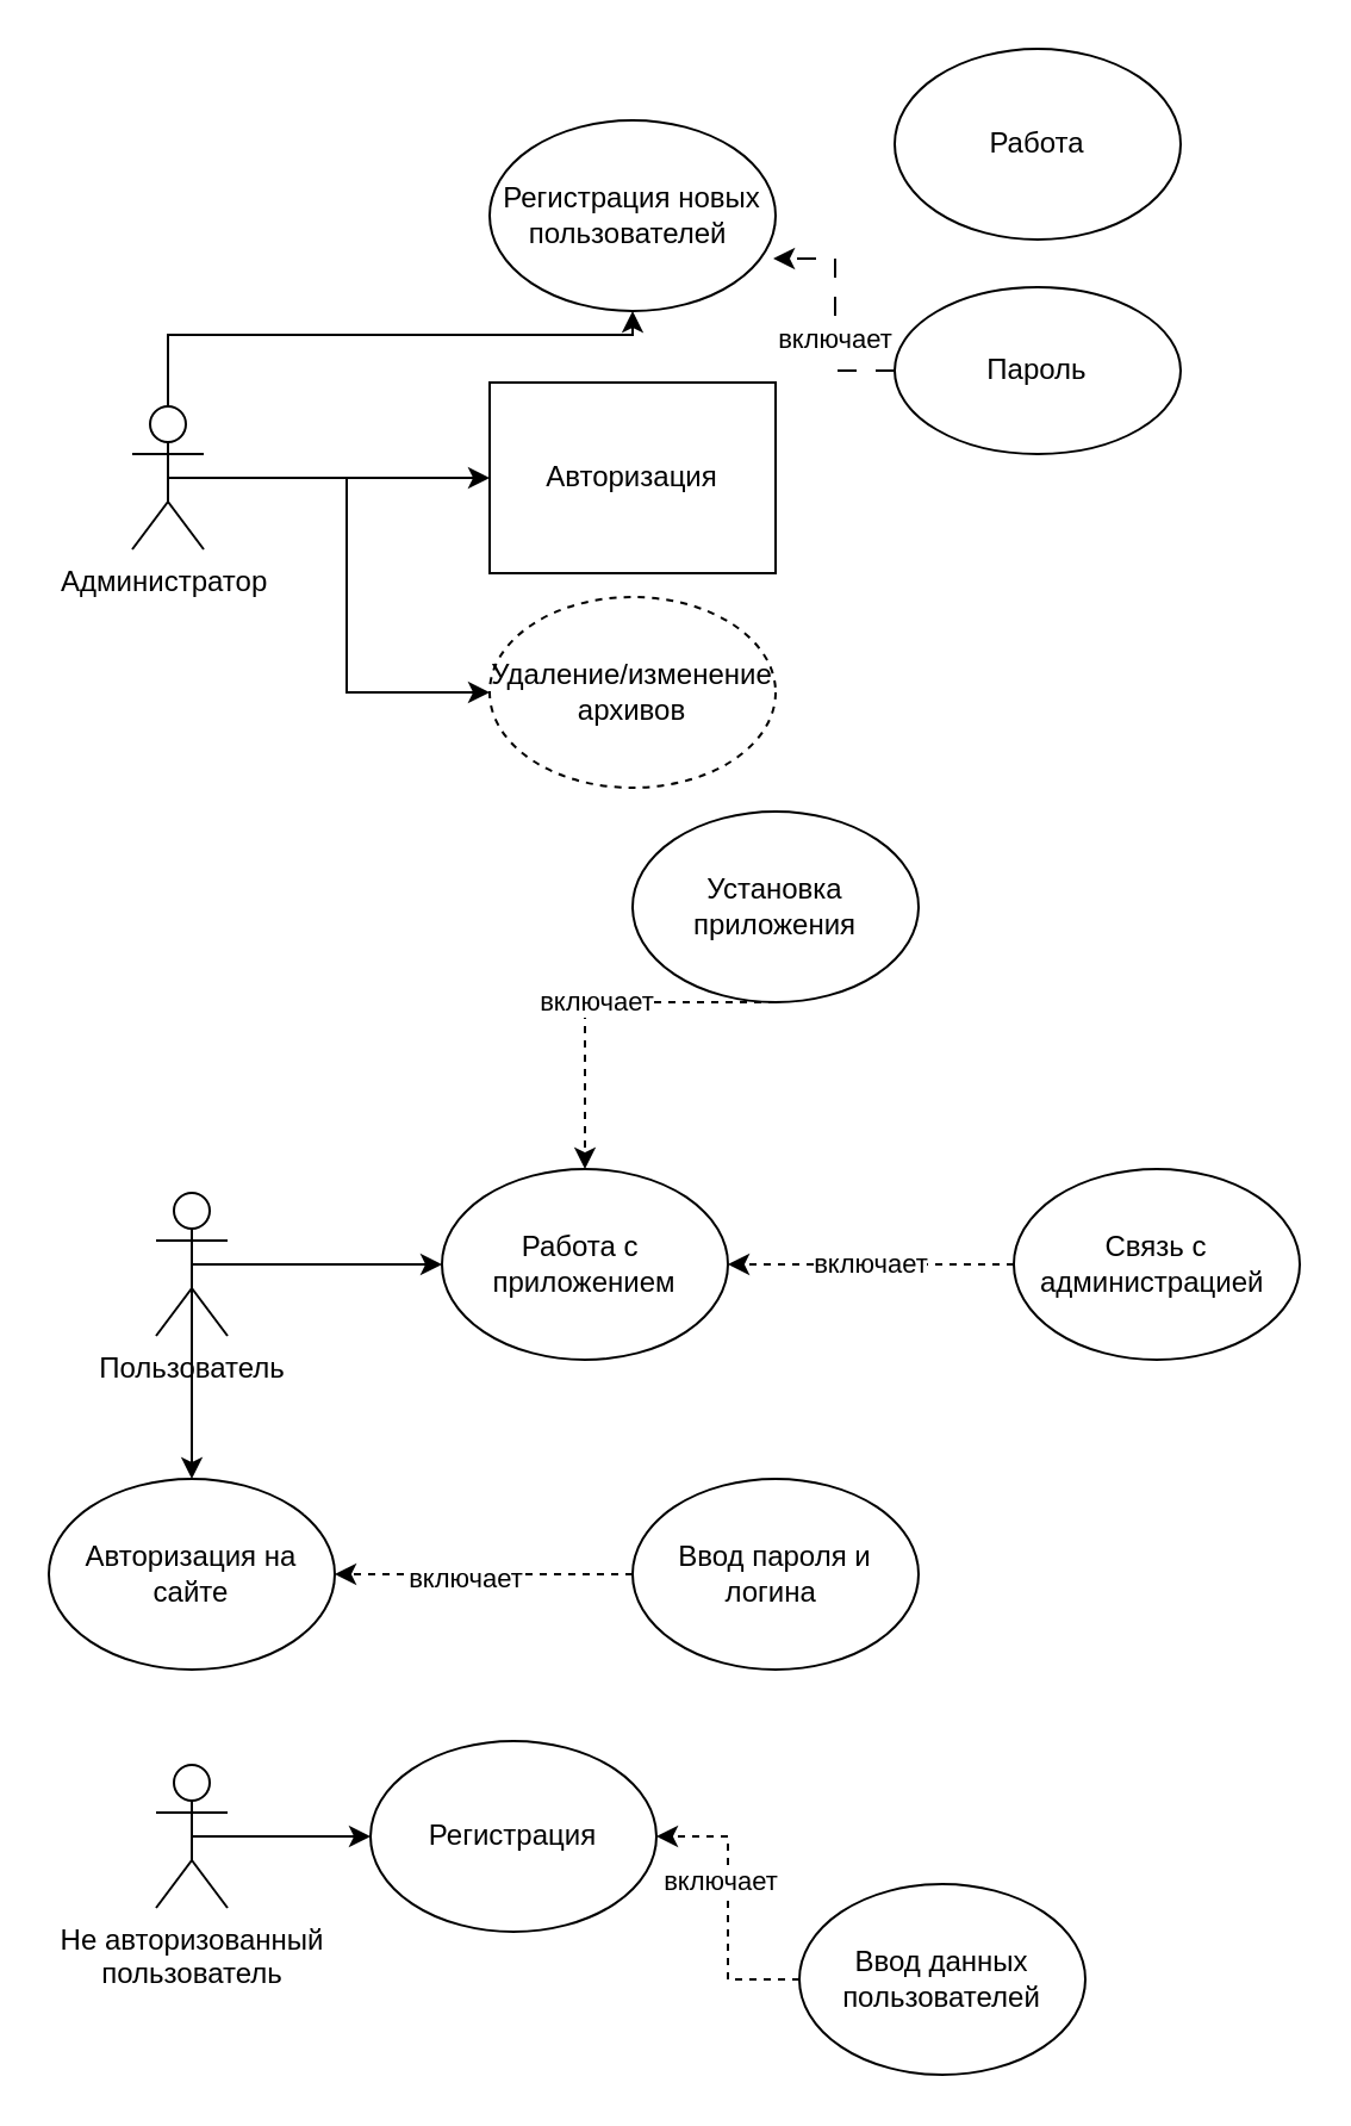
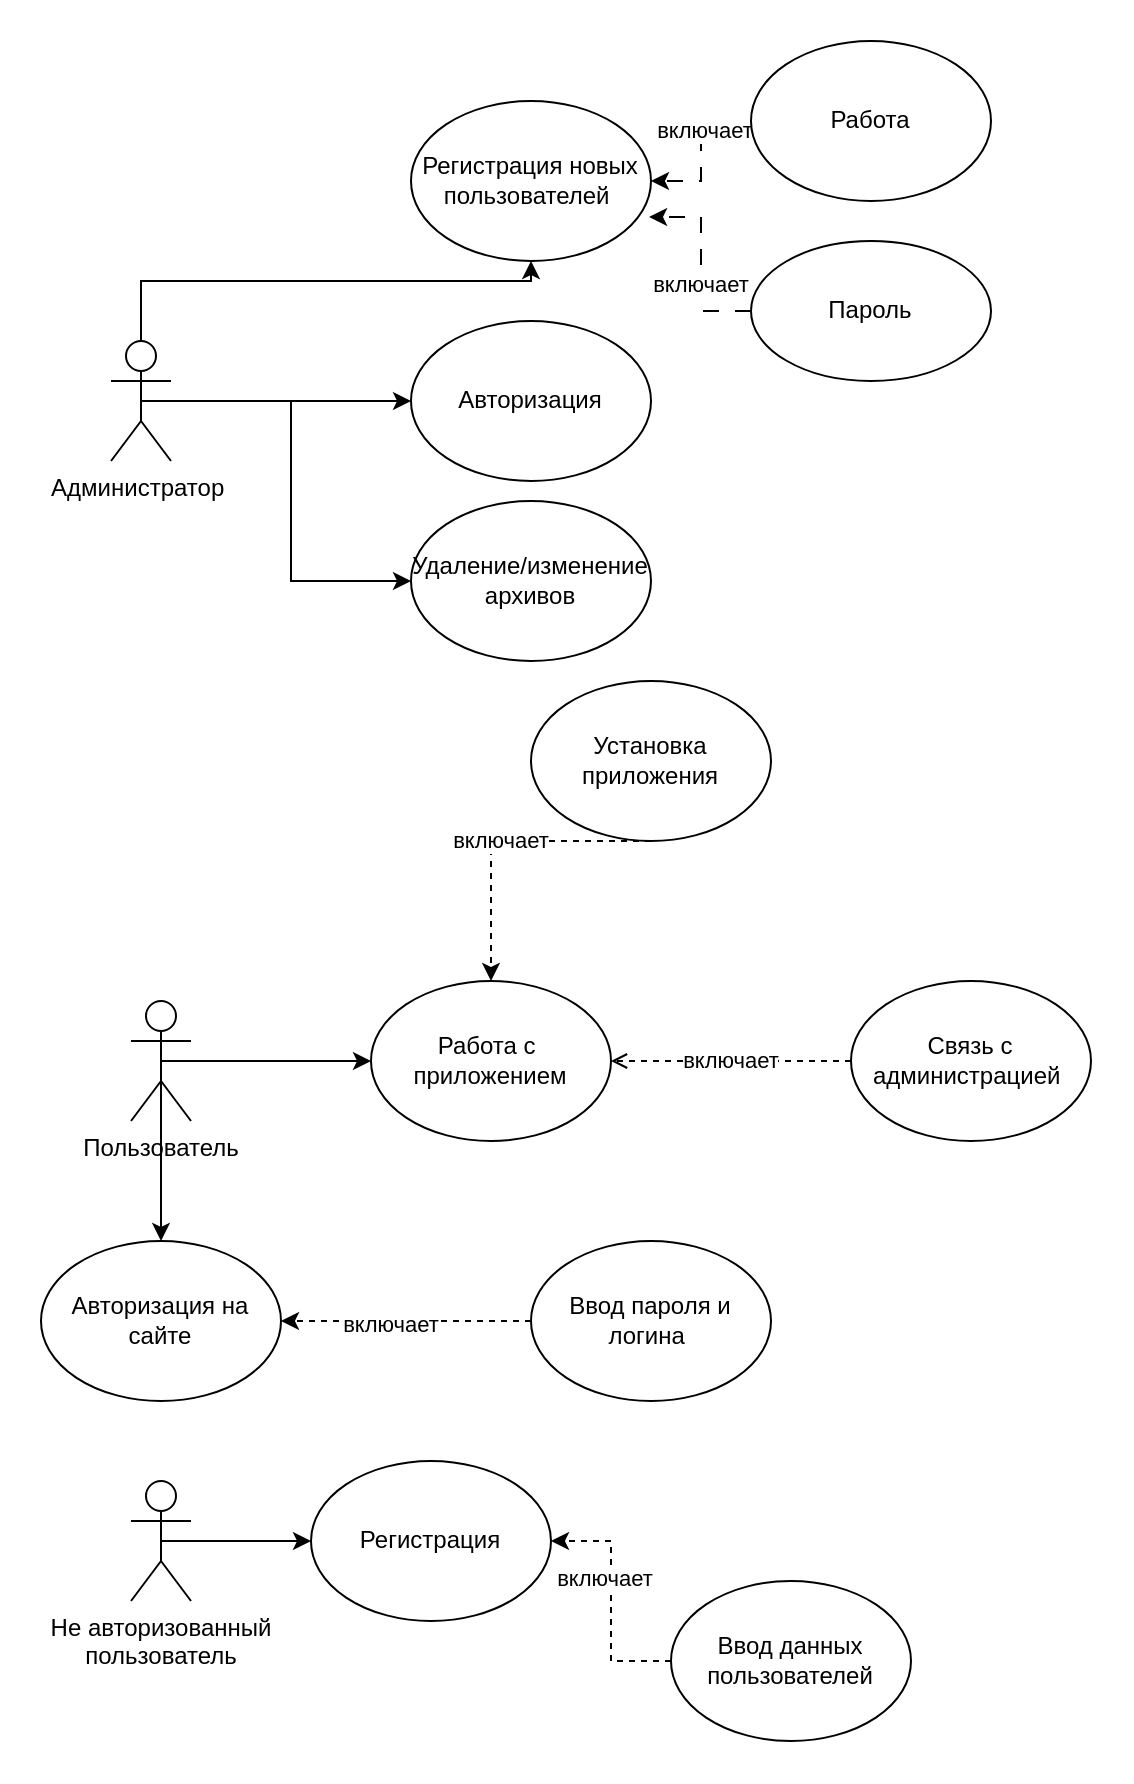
+ <mxCell id="12" style="edgeStyle=orthogonalEdgeStyle;rounded=0;orthogonalLoop=1;jettySize=auto;html=1;exitX=0;exitY=0.5;exitDx=0;exitDy=0;entryX=1;entryY=0.5;entryDx=0;entryDy=0;dashed=1;dashPattern=8 8;" edge="1" parent="1" source="14" target="9"><mxGeometry relative="1" as="geometry" /></mxCell>
+ <mxCell id="13" value="включает" style="edgeLabel;html=1;align=center;verticalAlign=middle;resizable=0;points=[];" vertex="1" connectable="0" parent="12"><mxGeometry x="-0.286" y="1" relative="1" as="geometry"><mxPoint as="offset" /></mxGeometry></mxCell>
- <mxCell id="10" value="Авторизация" style="whiteSpace=wrap;html=1;rounded=0;" vertex="1" parent="1"><mxGeometry x="205" y="160" width="120" height="80" as="geometry" /></mxCell>
+ <mxCell id="10" value="Авторизация" style="ellipse;whiteSpace=wrap;html=1;" vertex="1" parent="1"><mxGeometry x="205" y="160" width="120" height="80" as="geometry" /></mxCell>
- <mxCell id="11" value="Удаление/изменение архивов" style="ellipse;whiteSpace=wrap;html=1;dashed=1;" vertex="1" parent="1"><mxGeometry x="205" y="250" width="120" height="80" as="geometry" /></mxCell>
+ <mxCell id="11" value="Удаление/изменение архивов" style="ellipse;whiteSpace=wrap;html=1;" vertex="1" parent="1"><mxGeometry x="205" y="250" width="120" height="80" as="geometry" /></mxCell>
- <mxCell id="31" value="включает" style="edgeStyle=orthogonalEdgeStyle;rounded=0;orthogonalLoop=1;jettySize=auto;html=1;exitX=0;exitY=0.5;exitDx=0;exitDy=0;entryX=1;entryY=0.5;entryDx=0;entryDy=0;dashed=1;" edge="1" parent="1" source="32" target="26"><mxGeometry relative="1" as="geometry" /></mxCell>
+ <mxCell id="31" value="включает" style="edgeStyle=orthogonalEdgeStyle;rounded=0;orthogonalLoop=1;jettySize=auto;html=1;exitX=0;exitY=0.5;exitDx=0;exitDy=0;entryX=1;entryY=0.5;entryDx=0;entryDy=0;dashed=1;endArrow=open;" edge="1" parent="1" source="32" target="26"><mxGeometry relative="1" as="geometry" /></mxCell>
